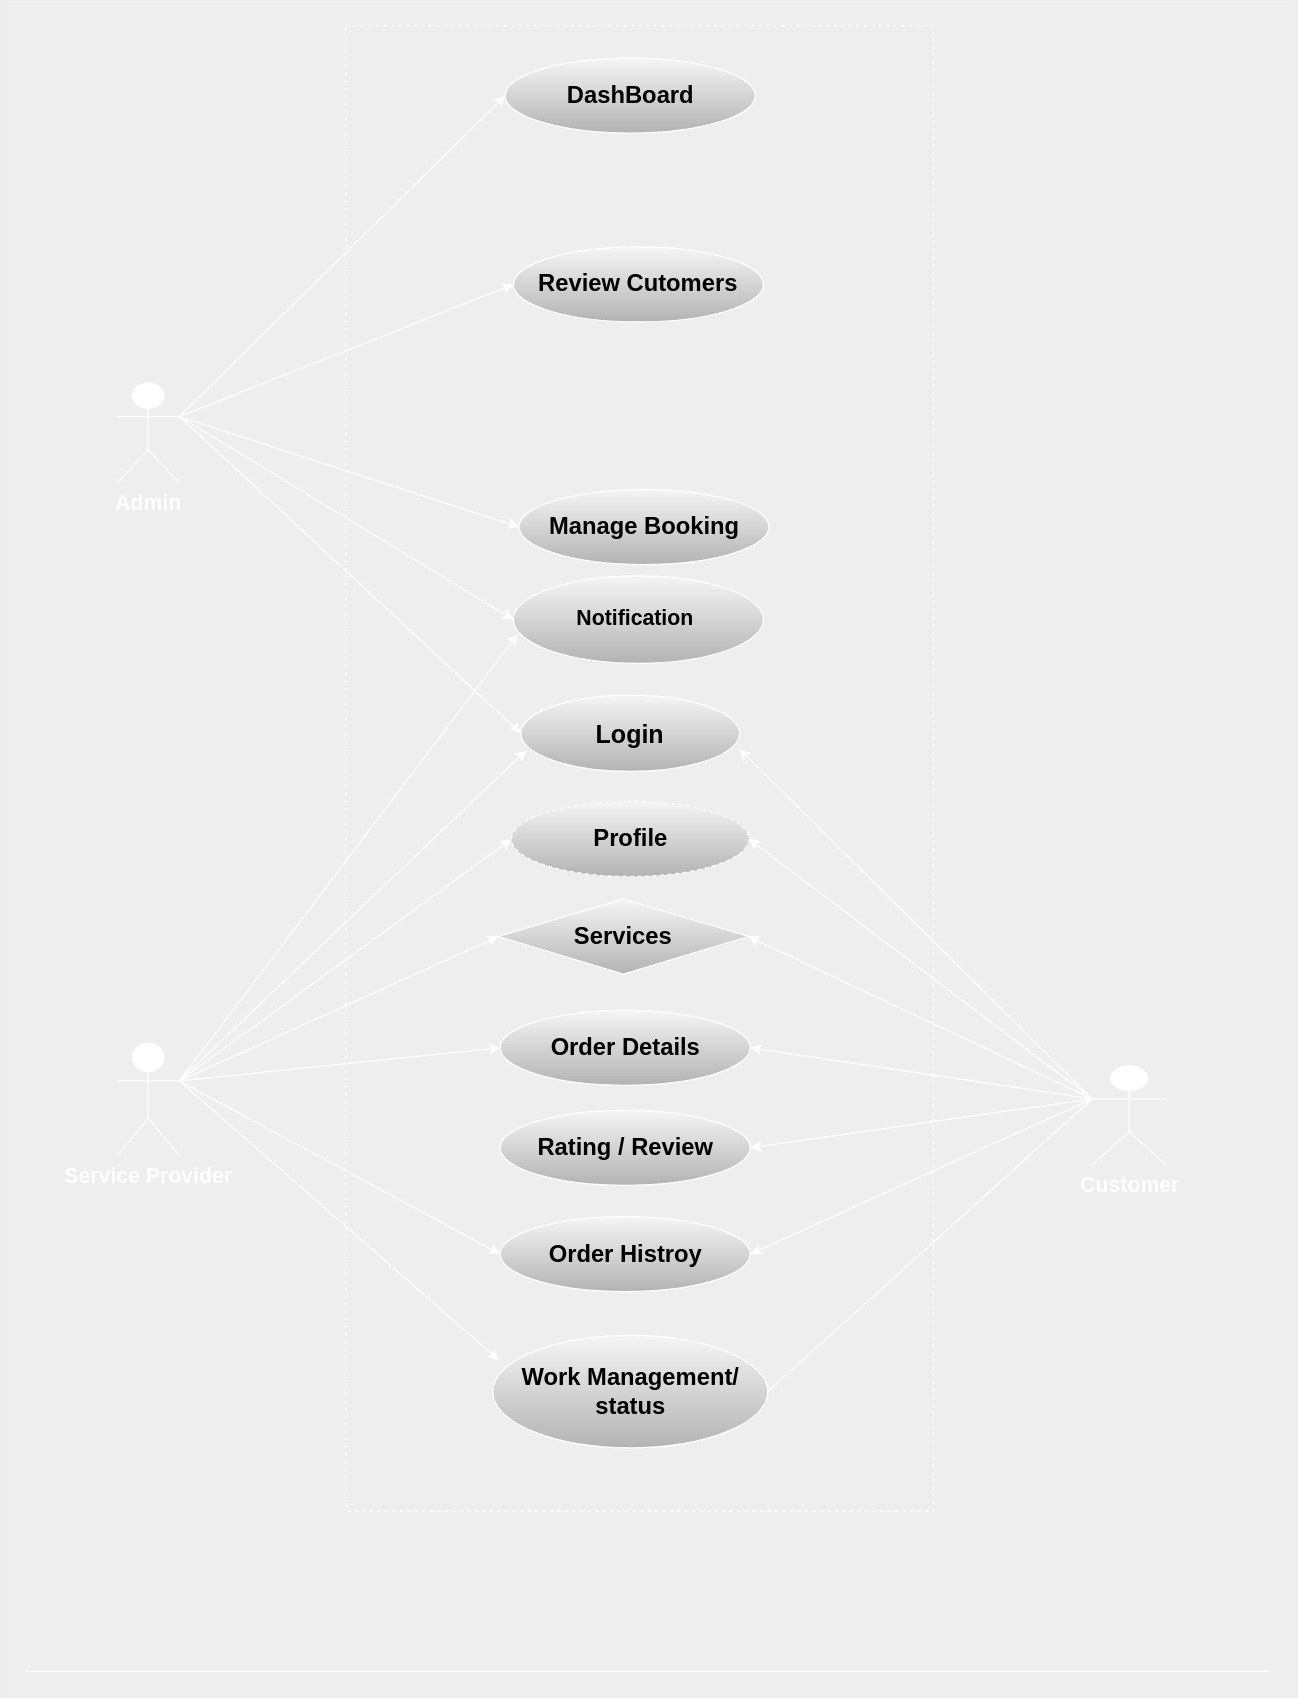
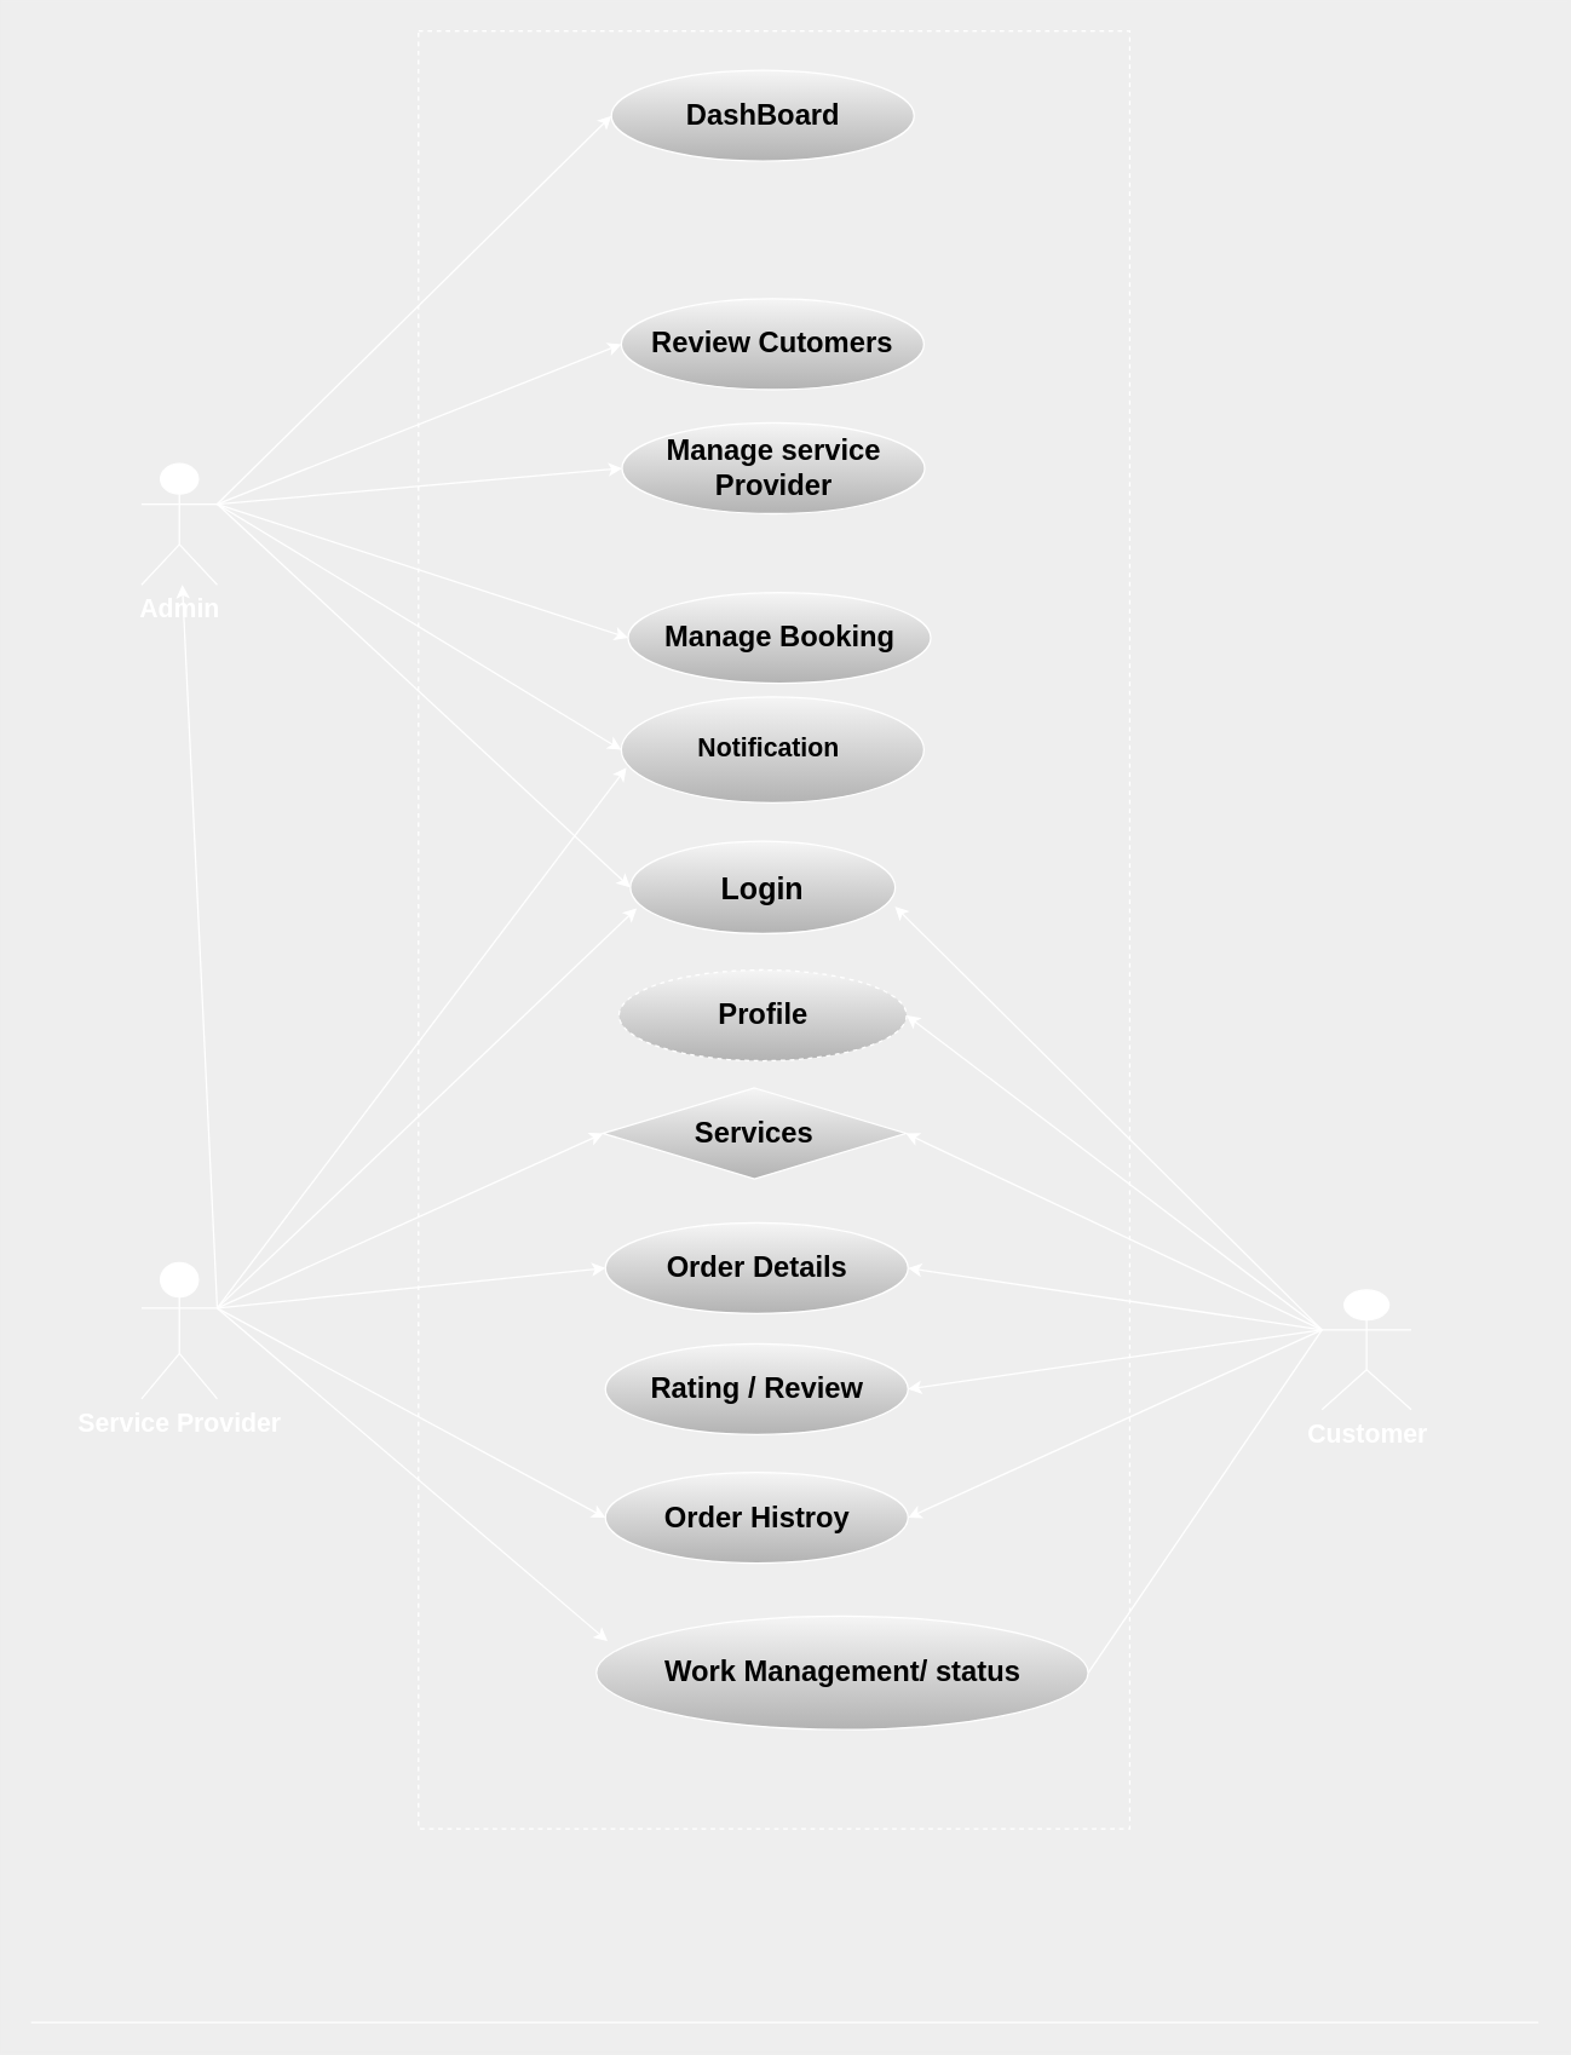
+ <mxCell id="34" value="&lt;b&gt;&lt;font style=&quot;font-size: 19px&quot;&gt;Manage service Provider&lt;/font&gt;&lt;/b&gt;" style="ellipse;whiteSpace=wrap;html=1;fillColor=#f5f5f5;gradientColor=#b3b3b3;strokeColor=#FFFFFF;" parent="1" vertex="1"><mxGeometry x="410.5" y="279" width="200" height="60" as="geometry" /></mxCell>
+ <mxCell id="37" value="" style="endArrow=classic;html=1;entryX=0;entryY=0.5;entryDx=0;entryDy=0;exitX=1;exitY=0.333;exitDx=0;exitDy=0;exitPerimeter=0;labelBackgroundColor=#EEEEEE;fontColor=#1A1A1A;strokeColor=#FFFFFF;" parent="1" source="3" target="34" edge="1"><mxGeometry width="50" height="50" relative="1" as="geometry"><mxPoint x="173" y="358.667" as="sourcePoint" /><mxPoint x="431.6" y="169.42" as="targetPoint" /></mxGeometry></mxCell>
- <mxCell id="14" value="" style="endArrow=classic;html=1;entryX=0;entryY=0.5;entryDx=0;entryDy=0;exitX=1;exitY=0.333;exitDx=0;exitDy=0;exitPerimeter=0;labelBackgroundColor=#EEEEEE;fontColor=#1A1A1A;strokeColor=#FFFFFF;" parent="1" source="11" target="15" edge="1"><mxGeometry width="50" height="50" relative="1" as="geometry"><mxPoint x="193" y="851" as="sourcePoint" /><mxPoint x="353" y="821" as="targetPoint" /></mxGeometry></mxCell>
+ <mxCell id="14" value="" style="endArrow=classic;html=1;exitX=1;exitY=0.333;exitDx=0;exitDy=0;exitPerimeter=0;labelBackgroundColor=#EEEEEE;fontColor=#1A1A1A;strokeColor=#FFFFFF;" parent="1" source="11" target="3" edge="1"><mxGeometry width="50" height="50" relative="1" as="geometry"><mxPoint x="193" y="851" as="sourcePoint" /><mxPoint x="353" y="821" as="targetPoint" /></mxGeometry></mxCell>
- <mxCell id="26" value="&lt;span style=&quot;font-size: 19px&quot;&gt;&lt;b&gt;Work Management/ status&lt;/b&gt;&lt;/span&gt;" style="ellipse;whiteSpace=wrap;html=1;fillColor=#f5f5f5;gradientColor=#b3b3b3;strokeColor=#FFFFFF;" parent="1" vertex="1"><mxGeometry x="393.5" y="1067.5" width="220" height="90" as="geometry" /></mxCell>
+ <mxCell id="26" value="&lt;span style=&quot;font-size: 19px&quot;&gt;&lt;b&gt;Work Management/ status&lt;/b&gt;&lt;/span&gt;" style="ellipse;whiteSpace=wrap;html=1;fillColor=#f5f5f5;gradientColor=#b3b3b3;strokeColor=#FFFFFF;" parent="1" vertex="1"><mxGeometry x="393.5" y="1067.5" width="325" height="75" as="geometry" /></mxCell>
